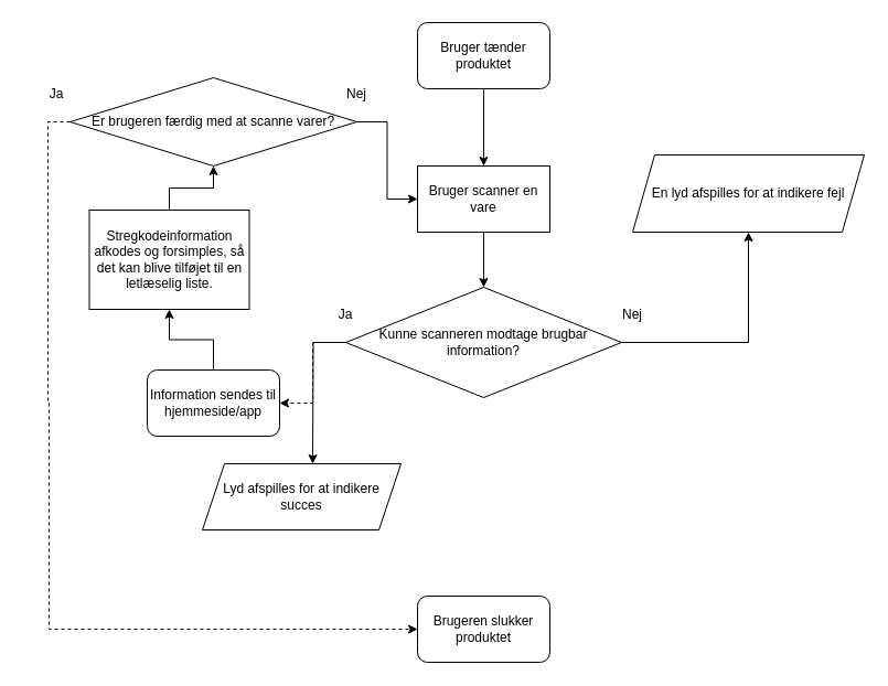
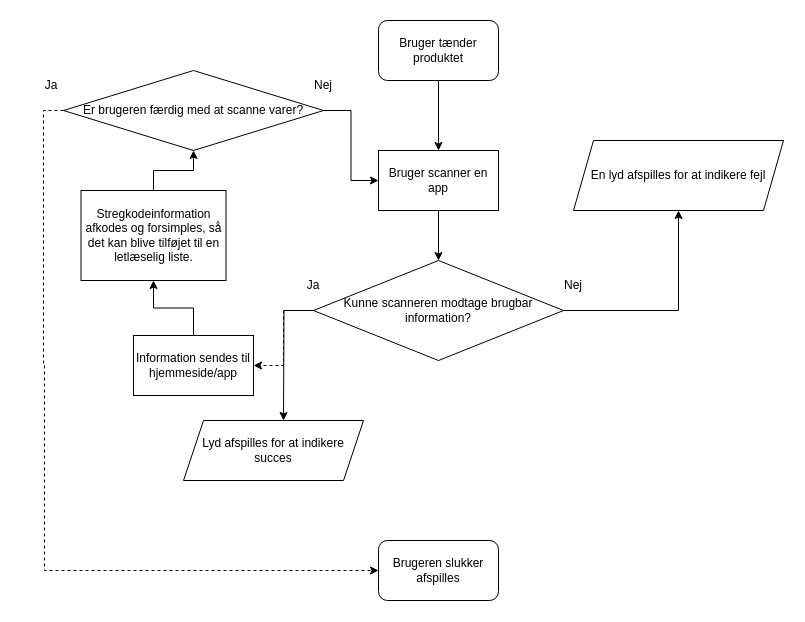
- <mxCell id="5" value="Bruger scanner en vare" style="rounded=0;whiteSpace=wrap;html=1;" vertex="1" parent="1"><mxGeometry x="378" y="150" width="120" height="60" as="geometry" /></mxCell>
+ <mxCell id="5" value="Bruger scanner en app" style="rounded=0;whiteSpace=wrap;html=1;" vertex="1" parent="1"><mxGeometry x="378" y="150" width="120" height="60" as="geometry" /></mxCell>
- <mxCell id="13" value="Information sendes til hjemmeside/app" style="whiteSpace=wrap;html=1;rounded=1;" vertex="1" parent="1"><mxGeometry x="133" y="335" width="120" height="60" as="geometry" /></mxCell>
+ <mxCell id="13" value="Information sendes til hjemmeside/app" style="rounded=0;whiteSpace=wrap;html=1;" vertex="1" parent="1"><mxGeometry x="133" y="335" width="120" height="60" as="geometry" /></mxCell>
- <mxCell id="19" value="Brugeren slukker produktet" style="rounded=1;whiteSpace=wrap;html=1;" vertex="1" parent="1"><mxGeometry x="378" y="540" width="120" height="60" as="geometry" /></mxCell>
+ <mxCell id="19" value="Brugeren slukker afspilles" style="rounded=1;whiteSpace=wrap;html=1;" vertex="1" parent="1"><mxGeometry x="378" y="540" width="120" height="60" as="geometry" /></mxCell>
